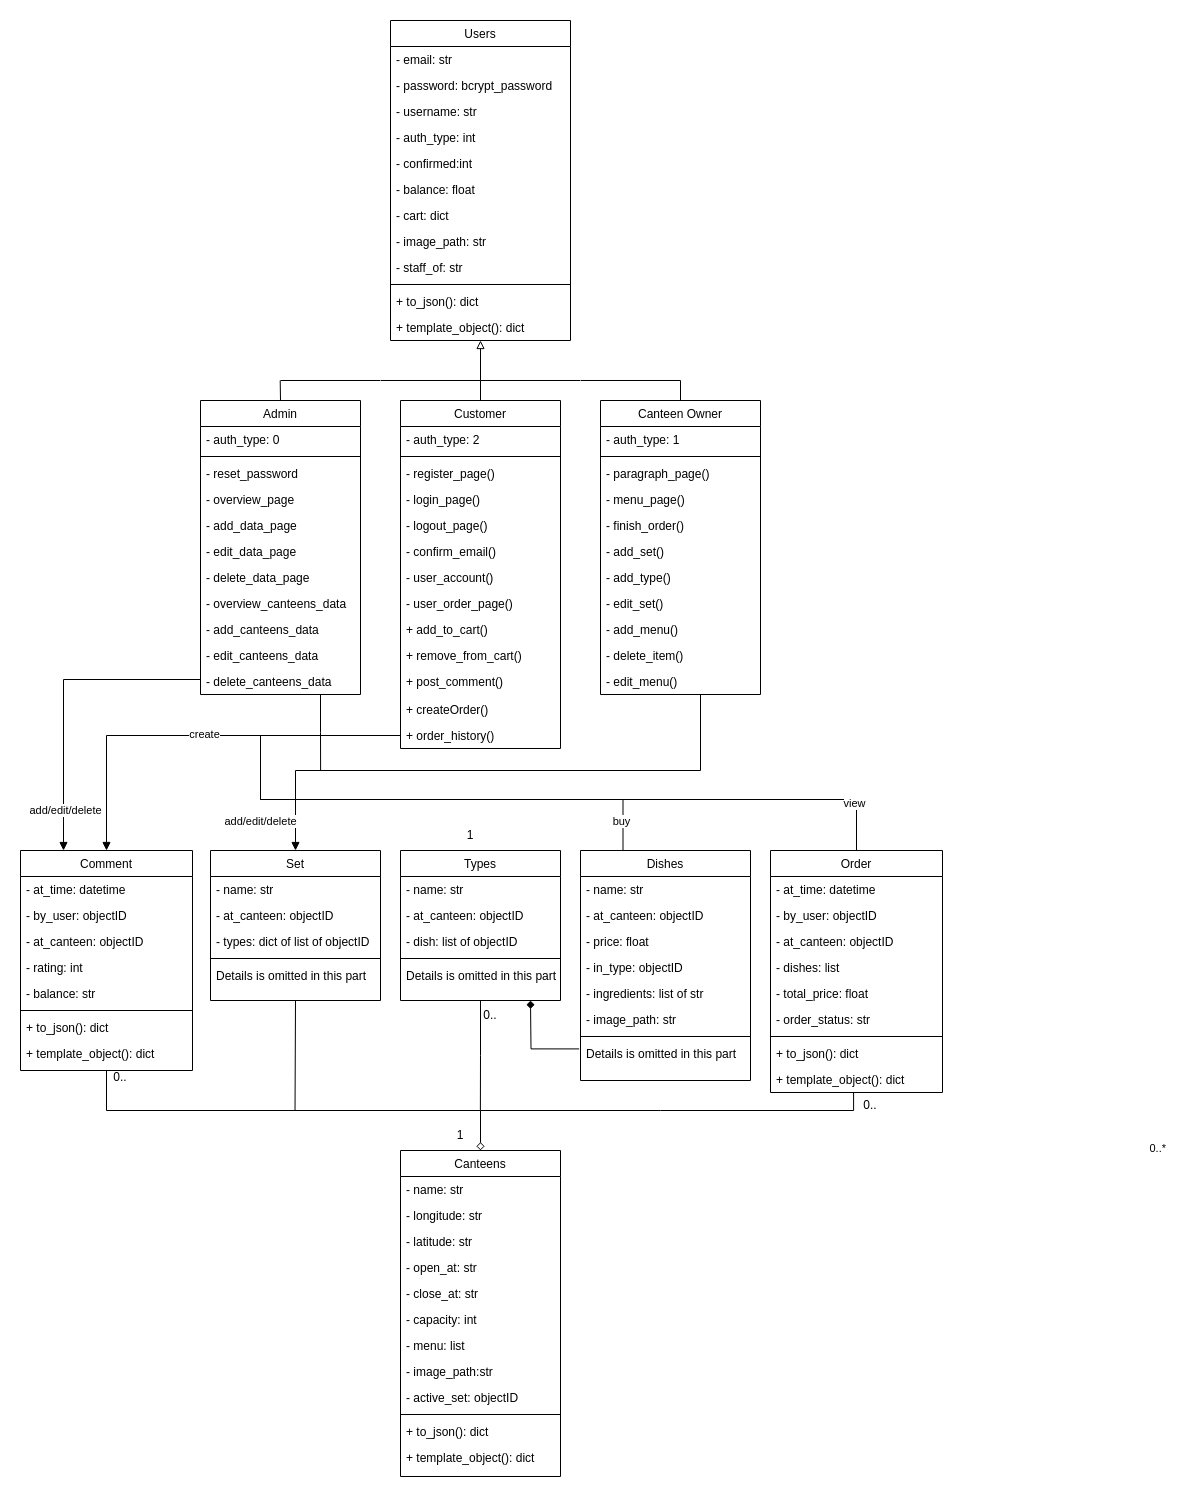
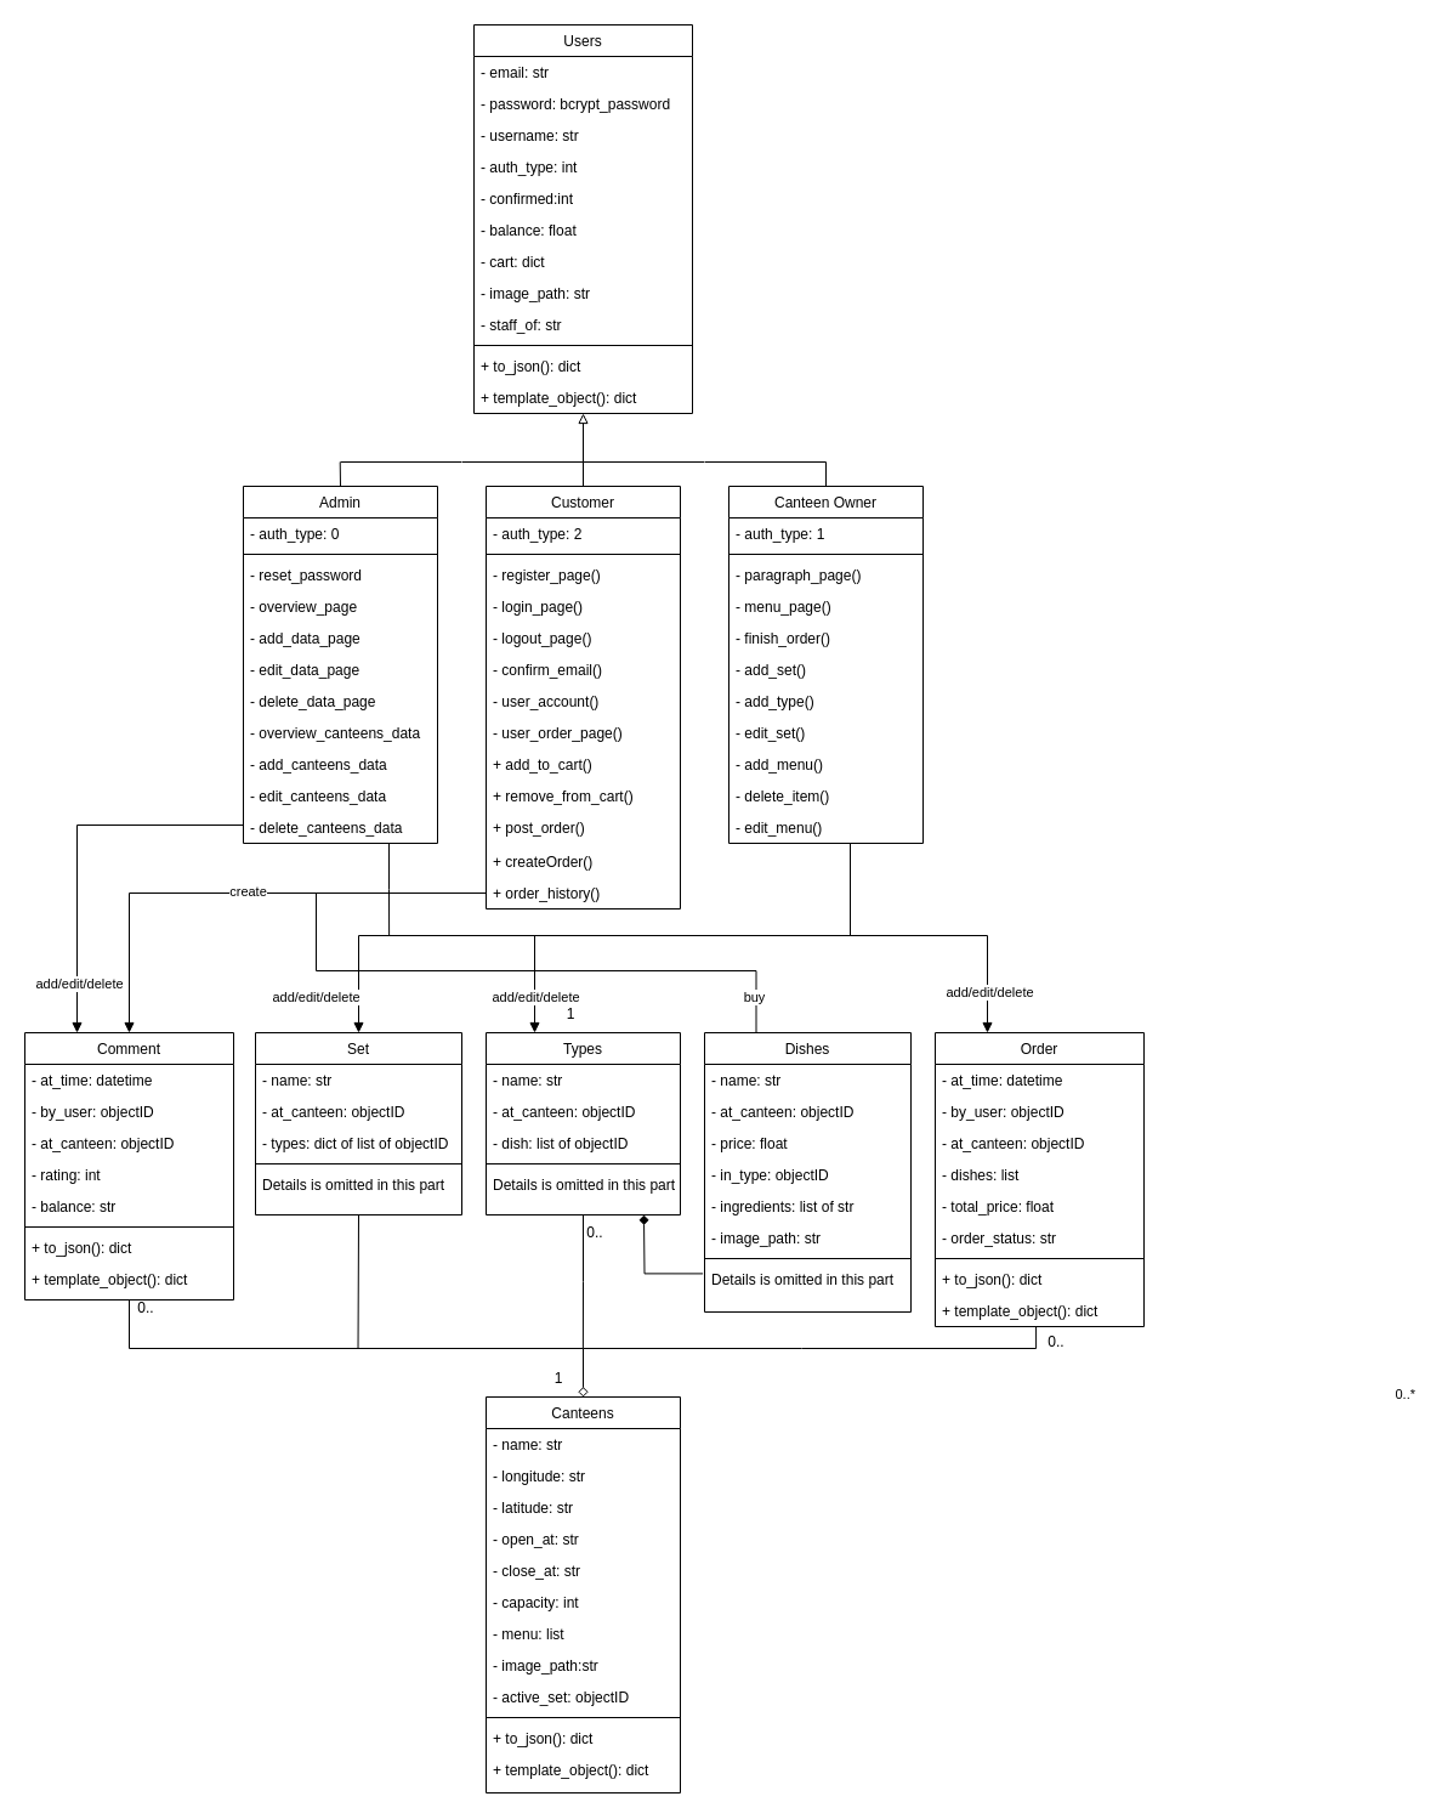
- <mxCell id="27" value="+ post_comment()" style="text;align=left;verticalAlign=top;spacingLeft=4;spacingRight=4;overflow=hidden;rotatable=0;points=[[0,0.5],[1,0.5]];portConstraint=eastwest;rounded=0;shadow=0;html=0;" vertex="1" parent="16"><mxGeometry y="268" width="160" height="28" as="geometry" /></mxCell>
+ <mxCell id="27" value="+ post_order()" style="text;align=left;verticalAlign=top;spacingLeft=4;spacingRight=4;overflow=hidden;rotatable=0;points=[[0,0.5],[1,0.5]];portConstraint=eastwest;rounded=0;shadow=0;html=0;" vertex="1" parent="16"><mxGeometry y="268" width="160" height="28" as="geometry" /></mxCell>
+ <mxCell id="133" style="edgeStyle=orthogonalEdgeStyle;rounded=0;orthogonalLoop=1;jettySize=auto;html=1;entryX=0.25;entryY=0;entryDx=0;entryDy=0;startArrow=block;startFill=1;endArrow=block;endFill=1;exitX=0.25;exitY=0;exitDx=0;exitDy=0;" edge="1" parent="1" source="54" target="76"><mxGeometry relative="1" as="geometry"><mxPoint x="820" y="840" as="sourcePoint" /><Array as="points"><mxPoint x="813" y="770" /><mxPoint x="440" y="770" /></Array></mxGeometry></mxCell>
+ <mxCell id="134" value="add/edit/delete" style="edgeLabel;html=1;align=center;verticalAlign=middle;resizable=0;points=[];" vertex="1" connectable="0" parent="133"><mxGeometry x="0.888" relative="1" as="geometry"><mxPoint as="offset" /></mxGeometry></mxCell>
+ <mxCell id="135" value="add/edit/delete" style="edgeLabel;html=1;align=center;verticalAlign=middle;resizable=0;points=[];" vertex="1" connectable="0" parent="133"><mxGeometry x="-0.872" y="-1" relative="1" as="geometry"><mxPoint as="offset" /></mxGeometry></mxCell>
- <mxCell id="129" style="edgeStyle=orthogonalEdgeStyle;rounded=0;orthogonalLoop=1;jettySize=auto;html=1;exitX=0;exitY=0.5;exitDx=0;exitDy=0;entryX=0.5;entryY=0;entryDx=0;entryDy=0;startArrow=none;startFill=0;endArrow=none;endFill=0;" edge="1" parent="1" source="29" target="54"><mxGeometry relative="1" as="geometry"><Array as="points"><mxPoint x="260" y="735" /><mxPoint x="260" y="799" /><mxPoint x="856" y="799" /></Array></mxGeometry></mxCell>
- <mxCell id="130" value="view" style="edgeLabel;html=1;align=center;verticalAlign=middle;resizable=0;points=[];" vertex="1" connectable="0" parent="129"><mxGeometry x="0.889" y="-3" relative="1" as="geometry"><mxPoint y="-1" as="offset" /></mxGeometry></mxCell>
